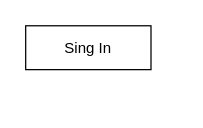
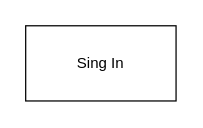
- <mxCell id="2" value="Sing In" style="rounded=0;whiteSpace=wrap;html=1;" parent="1" vertex="1"><mxGeometry x="20" y="20" width="100" height="35" as="geometry" /></mxCell>
+ <mxCell id="2" value="Sing In" style="rounded=0;whiteSpace=wrap;html=1;" parent="1" vertex="1"><mxGeometry x="20" y="20" width="120" height="60" as="geometry" /></mxCell>
